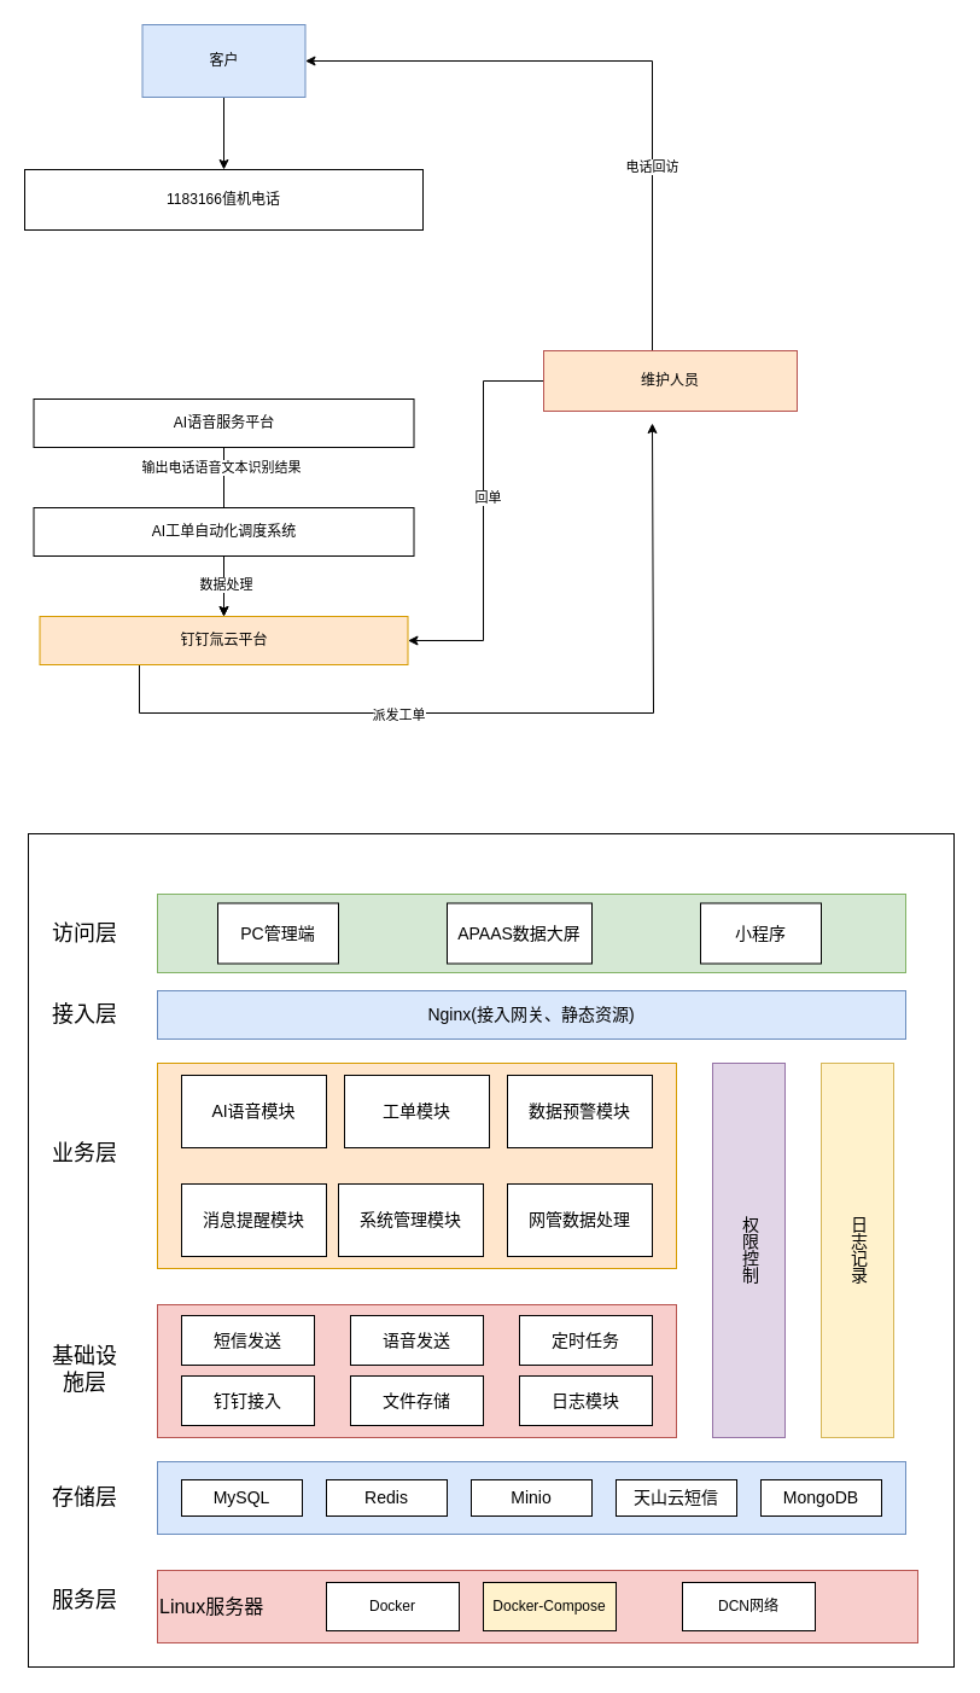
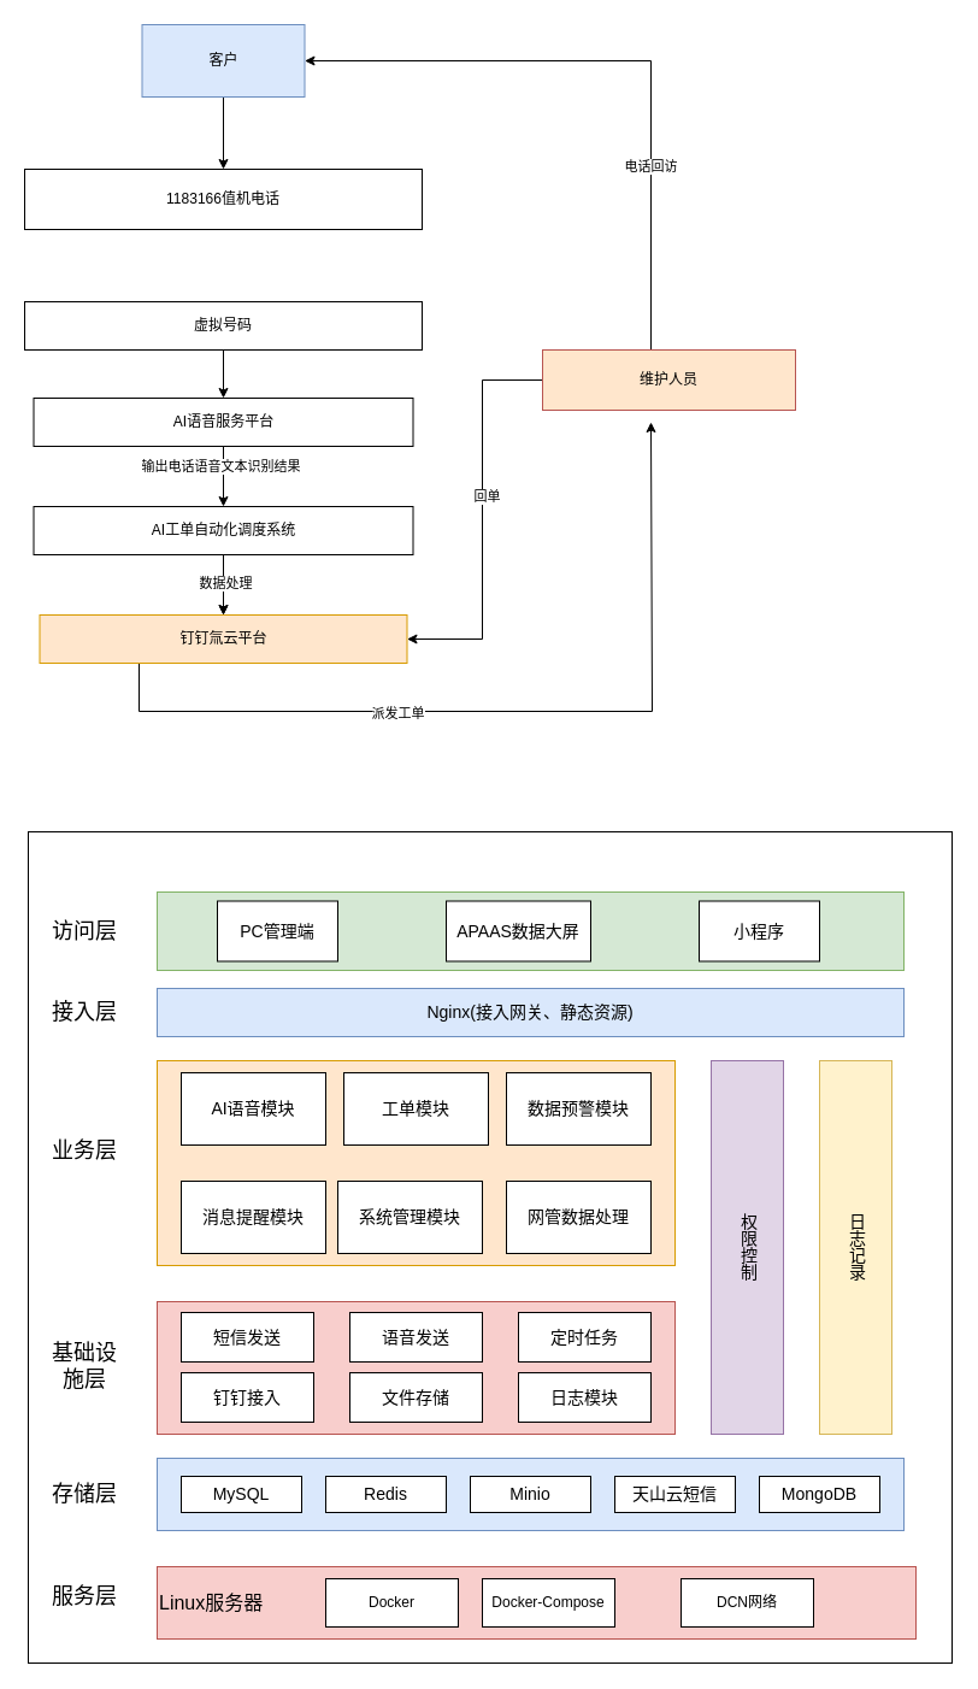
+ <mxCell id="7" value="虚拟号码" style="rounded=0;whiteSpace=wrap;html=1;" parent="1" vertex="1"><mxGeometry x="20" y="250" width="330" height="40" as="geometry" /></mxCell>
+ <mxCell id="6" value="" style="edgeStyle=orthogonalEdgeStyle;rounded=0;orthogonalLoop=1;jettySize=auto;html=1;" parent="1" source="7" target="10" edge="1"><mxGeometry relative="1" as="geometry" /></mxCell>
- <mxCell id="8" value="" style="edgeStyle=orthogonalEdgeStyle;rounded=0;orthogonalLoop=1;jettySize=auto;html=1;endArrow=none;" parent="1" source="10" target="14" edge="1"><mxGeometry relative="1" as="geometry" /></mxCell>
+ <mxCell id="8" value="" style="edgeStyle=orthogonalEdgeStyle;rounded=0;orthogonalLoop=1;jettySize=auto;html=1;" parent="1" source="10" target="14" edge="1"><mxGeometry relative="1" as="geometry" /></mxCell>
- <mxCell id="57" value="Docker-Compose" style="rounded=0;whiteSpace=wrap;html=1;fillColor=#fff2cc;" parent="1" vertex="1"><mxGeometry x="400" y="1310" width="110" height="40" as="geometry" /></mxCell>
+ <mxCell id="57" value="Docker-Compose" style="rounded=0;whiteSpace=wrap;html=1;" parent="1" vertex="1"><mxGeometry x="400" y="1310" width="110" height="40" as="geometry" /></mxCell>
